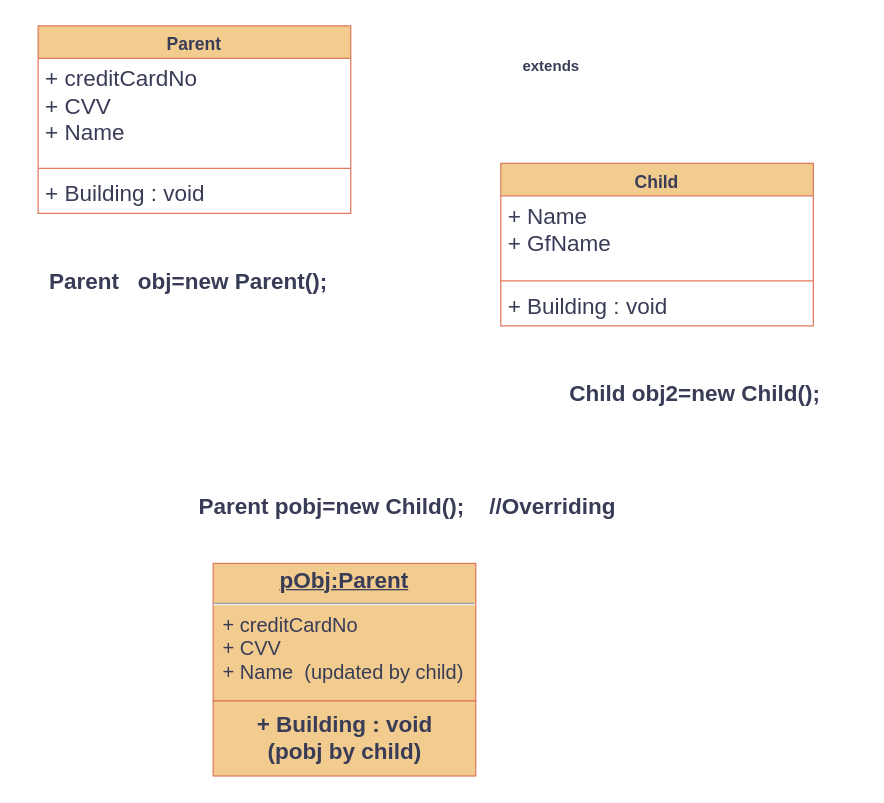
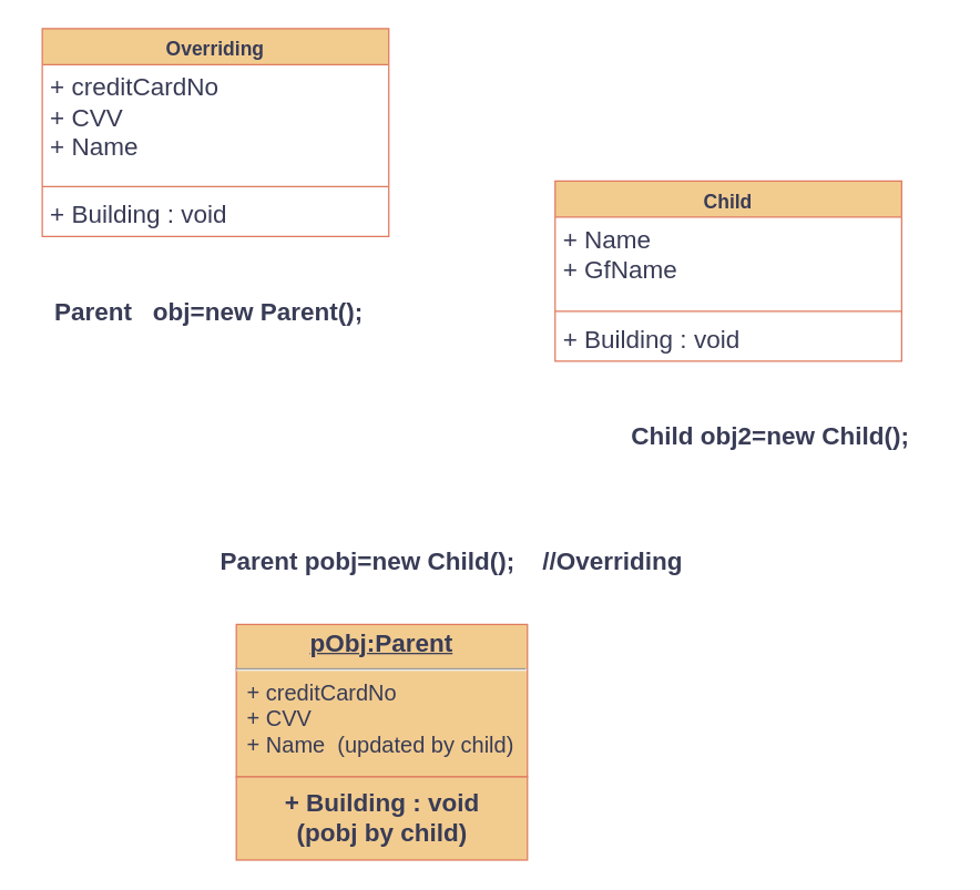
- <mxCell id="2" value="&lt;font style=&quot;font-size: 14px;&quot;&gt;Parent&lt;/font&gt;" style="swimlane;fontStyle=1;align=center;verticalAlign=top;childLayout=stackLayout;horizontal=1;startSize=26;horizontalStack=0;resizeParent=1;resizeParentMax=0;resizeLast=0;collapsible=1;marginBottom=0;whiteSpace=wrap;html=1;labelBackgroundColor=none;fillColor=#F2CC8F;strokeColor=#E07A5F;fontColor=#393C56;" vertex="1" parent="1"><mxGeometry x="30" y="20" width="250" height="150" as="geometry" /></mxCell>
+ <mxCell id="2" value="&lt;font style=&quot;font-size: 14px;&quot;&gt;Overriding&lt;/font&gt;" style="swimlane;fontStyle=1;align=center;verticalAlign=top;childLayout=stackLayout;horizontal=1;startSize=26;horizontalStack=0;resizeParent=1;resizeParentMax=0;resizeLast=0;collapsible=1;marginBottom=0;whiteSpace=wrap;html=1;labelBackgroundColor=none;fillColor=#F2CC8F;strokeColor=#E07A5F;fontColor=#393C56;" vertex="1" parent="1"><mxGeometry x="30" y="20" width="250" height="150" as="geometry" /></mxCell>
- <mxCell id="10" value="extends" style="text;align=center;fontStyle=1;verticalAlign=middle;spacingLeft=3;spacingRight=3;strokeColor=none;rotatable=0;points=[[0,0.5],[1,0.5]];portConstraint=eastwest;html=1;labelBackgroundColor=none;fontColor=#393C56;" vertex="1" parent="1"><mxGeometry x="400" y="40" width="80" height="26" as="geometry" /></mxCell>
